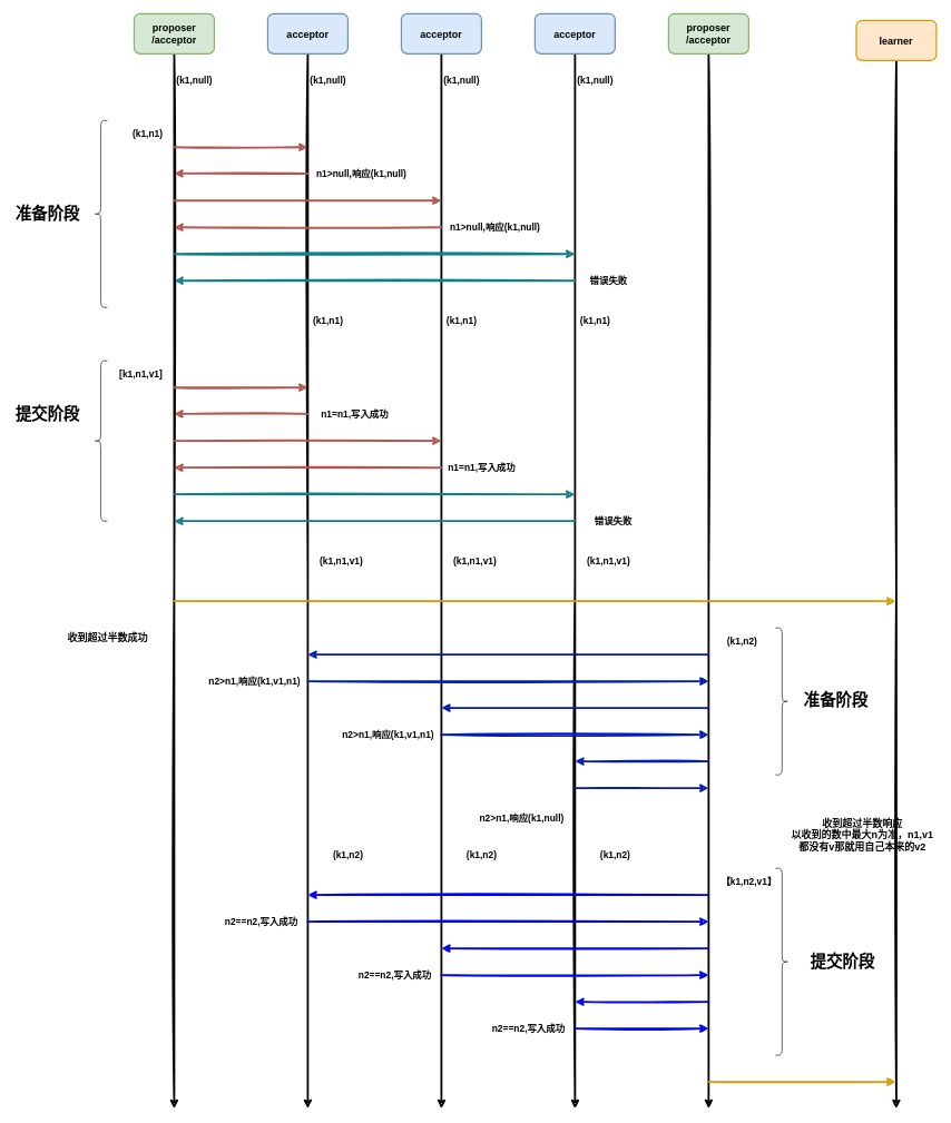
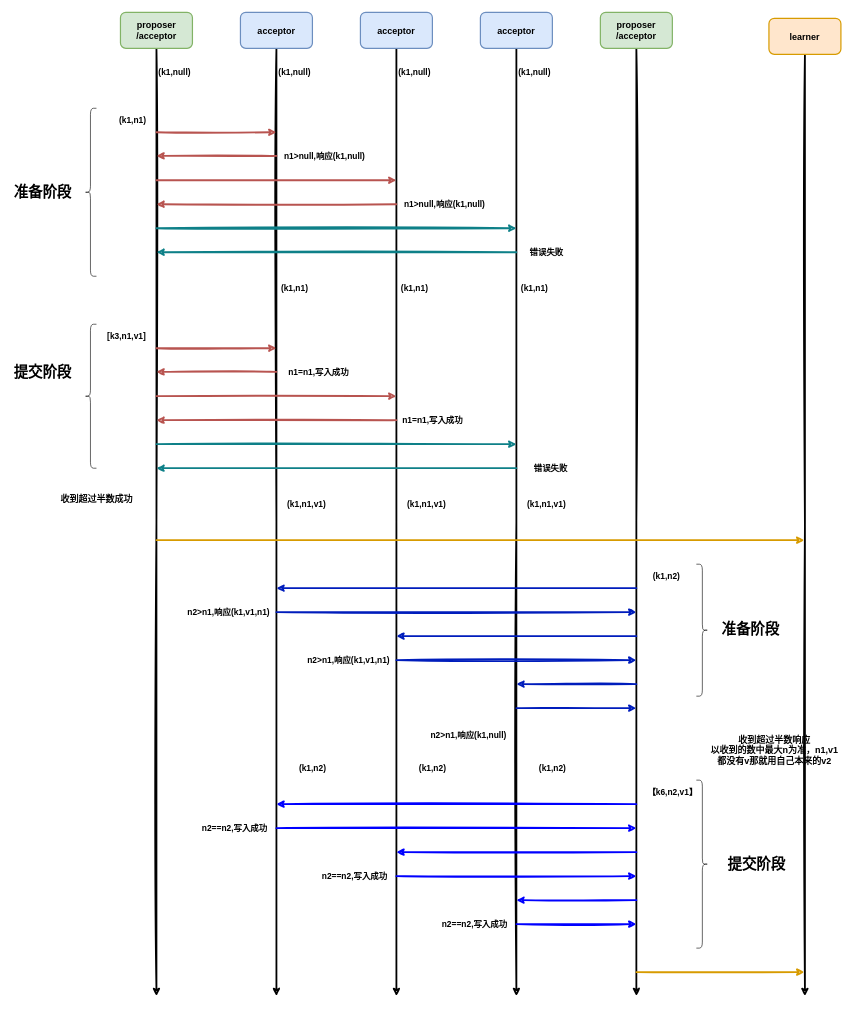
- <mxCell id="30" value="[k1,n1,v1]" style="text;strokeColor=none;fillColor=none;html=1;fontSize=14;fontStyle=1;verticalAlign=middle;align=center;sketch=0;" vertex="1" parent="1"><mxGeometry x="160" y="540" width="100" height="40" as="geometry" /></mxCell>
+ <mxCell id="30" value="[k3,n1,v1]" style="text;strokeColor=none;fillColor=none;html=1;fontSize=14;fontStyle=1;verticalAlign=middle;align=center;sketch=0;" vertex="1" parent="1"><mxGeometry x="160" y="540" width="100" height="40" as="geometry" /></mxCell>
- <mxCell id="50" value="收到超过半数成功" style="text;strokeColor=none;fillColor=none;html=1;fontSize=15;fontStyle=1;verticalAlign=middle;align=center;sketch=0;" vertex="1" parent="1"><mxGeometry x="110" y="935" width="100" height="40" as="geometry" /></mxCell>
+ <mxCell id="50" value="收到超过半数成功" style="text;strokeColor=none;fillColor=none;html=1;fontSize=15;fontStyle=1;verticalAlign=middle;align=center;sketch=0;" vertex="1" parent="1"><mxGeometry x="110" y="810" width="100" height="40" as="geometry" /></mxCell>
- <mxCell id="60" value="【k1,n2,v1】" style="text;strokeColor=none;fillColor=none;html=1;fontSize=14;fontStyle=1;verticalAlign=middle;align=center;sketch=0;" vertex="1" parent="1"><mxGeometry x="1070" y="1300" width="100" height="40" as="geometry" /></mxCell>
+ <mxCell id="60" value="【k6,n2,v1】" style="text;strokeColor=none;fillColor=none;html=1;fontSize=14;fontStyle=1;verticalAlign=middle;align=center;sketch=0;" vertex="1" parent="1"><mxGeometry x="1070" y="1300" width="100" height="40" as="geometry" /></mxCell>
